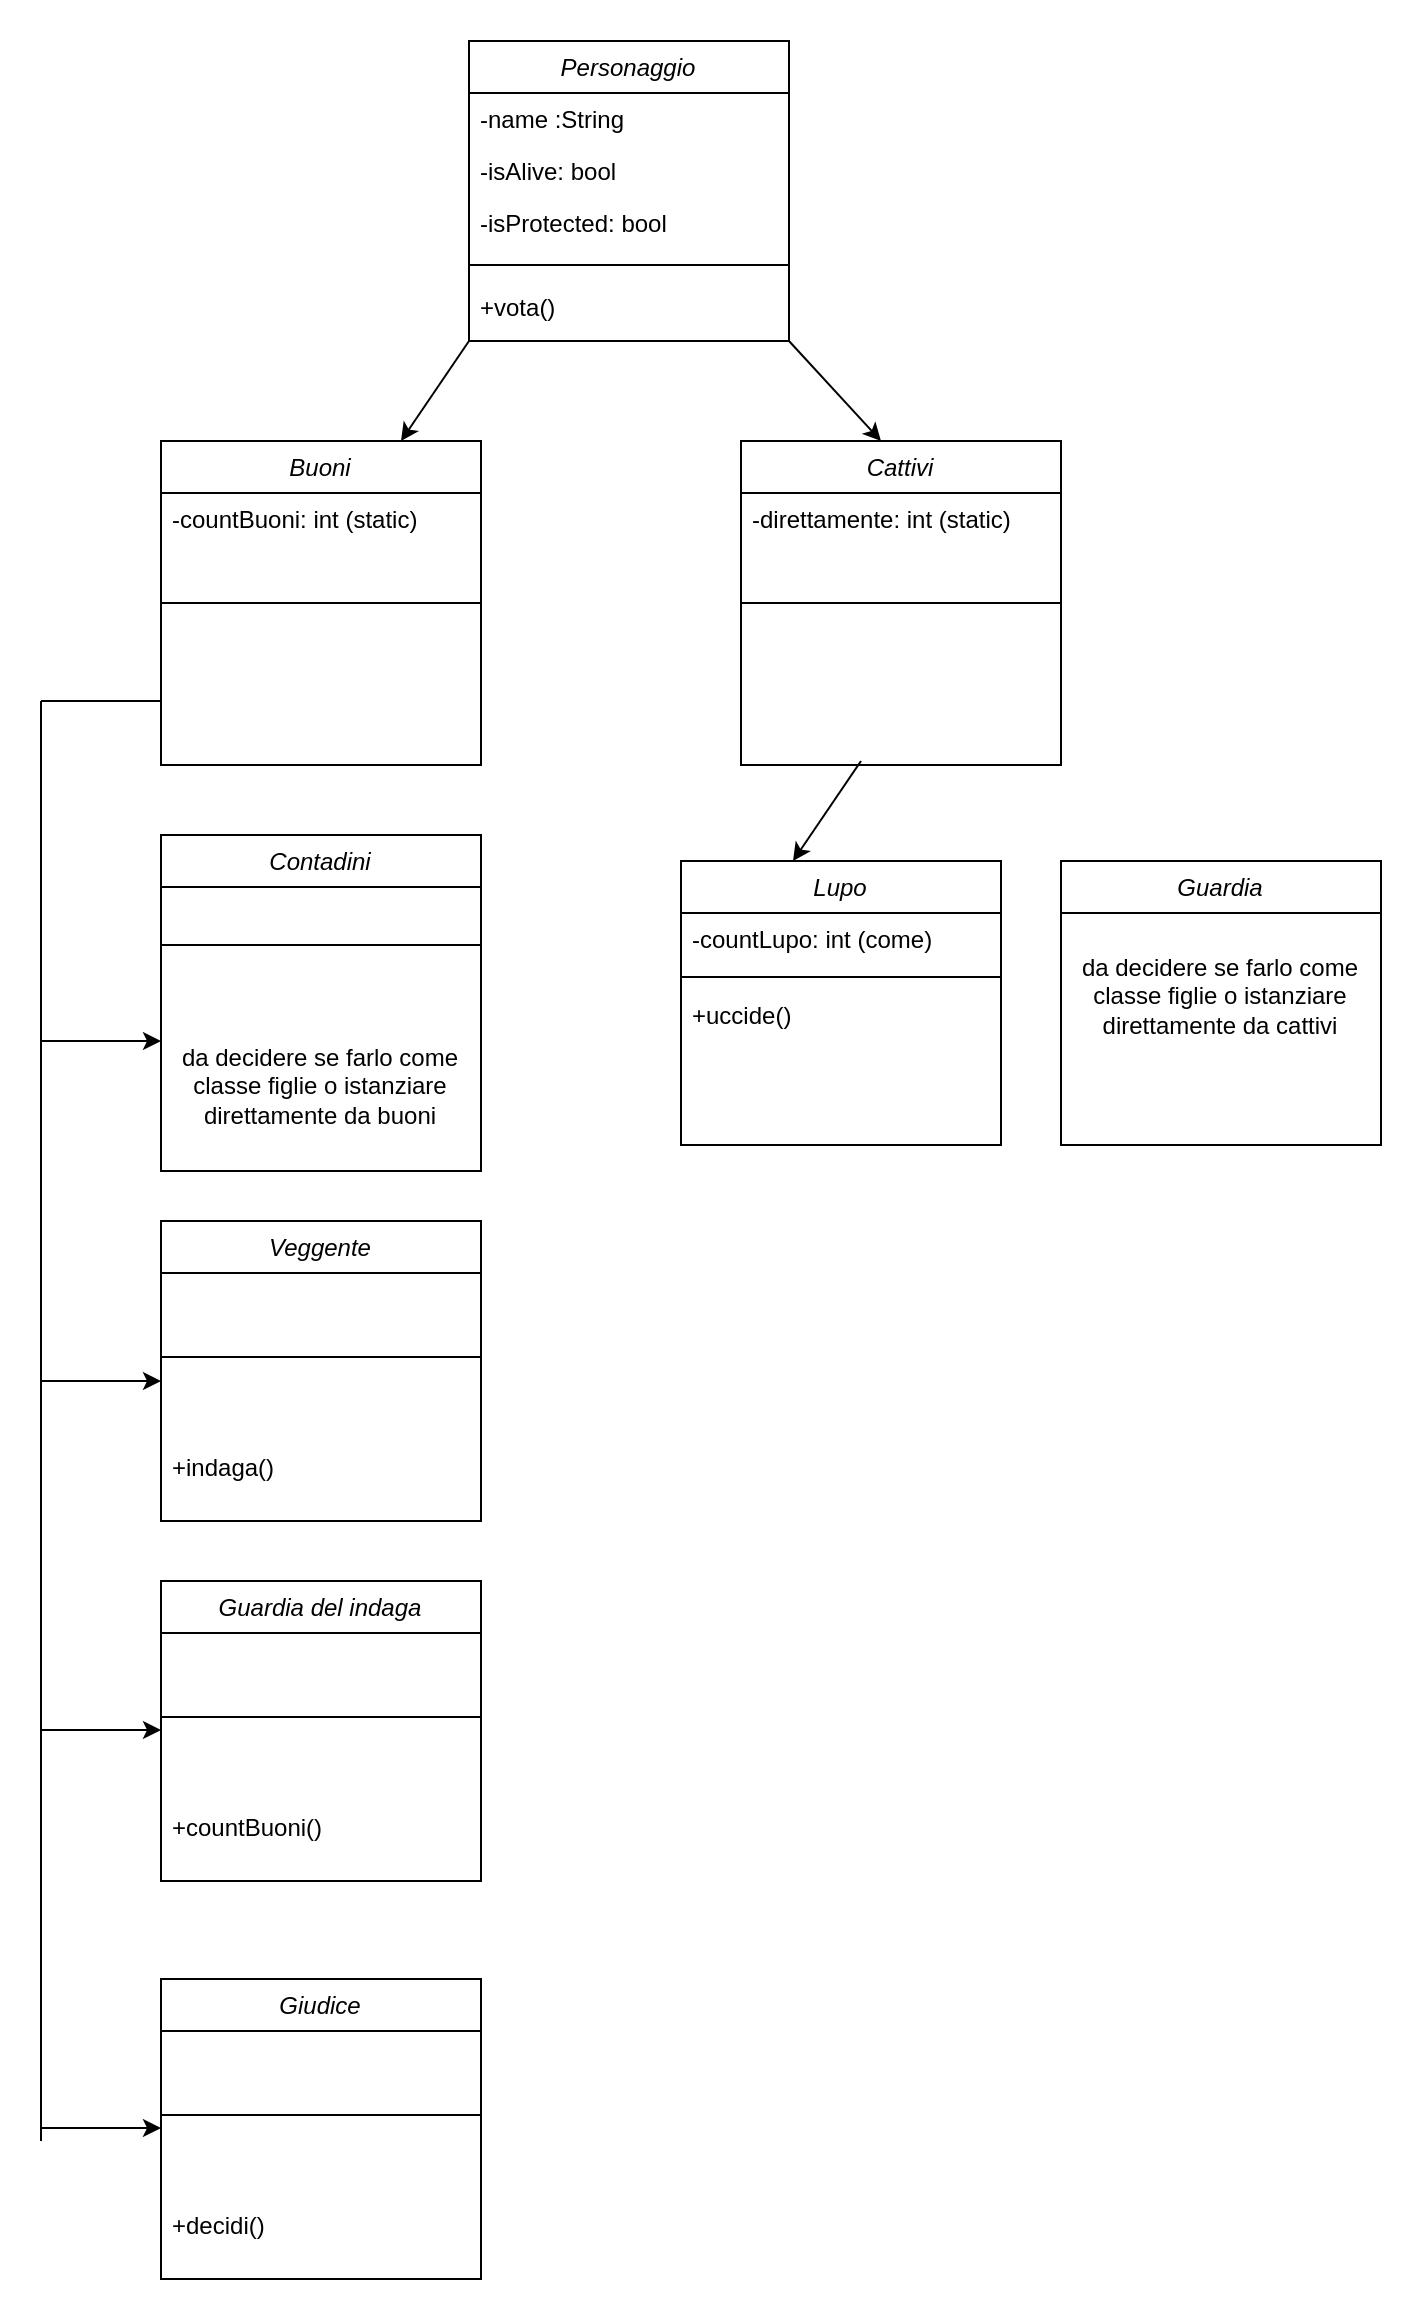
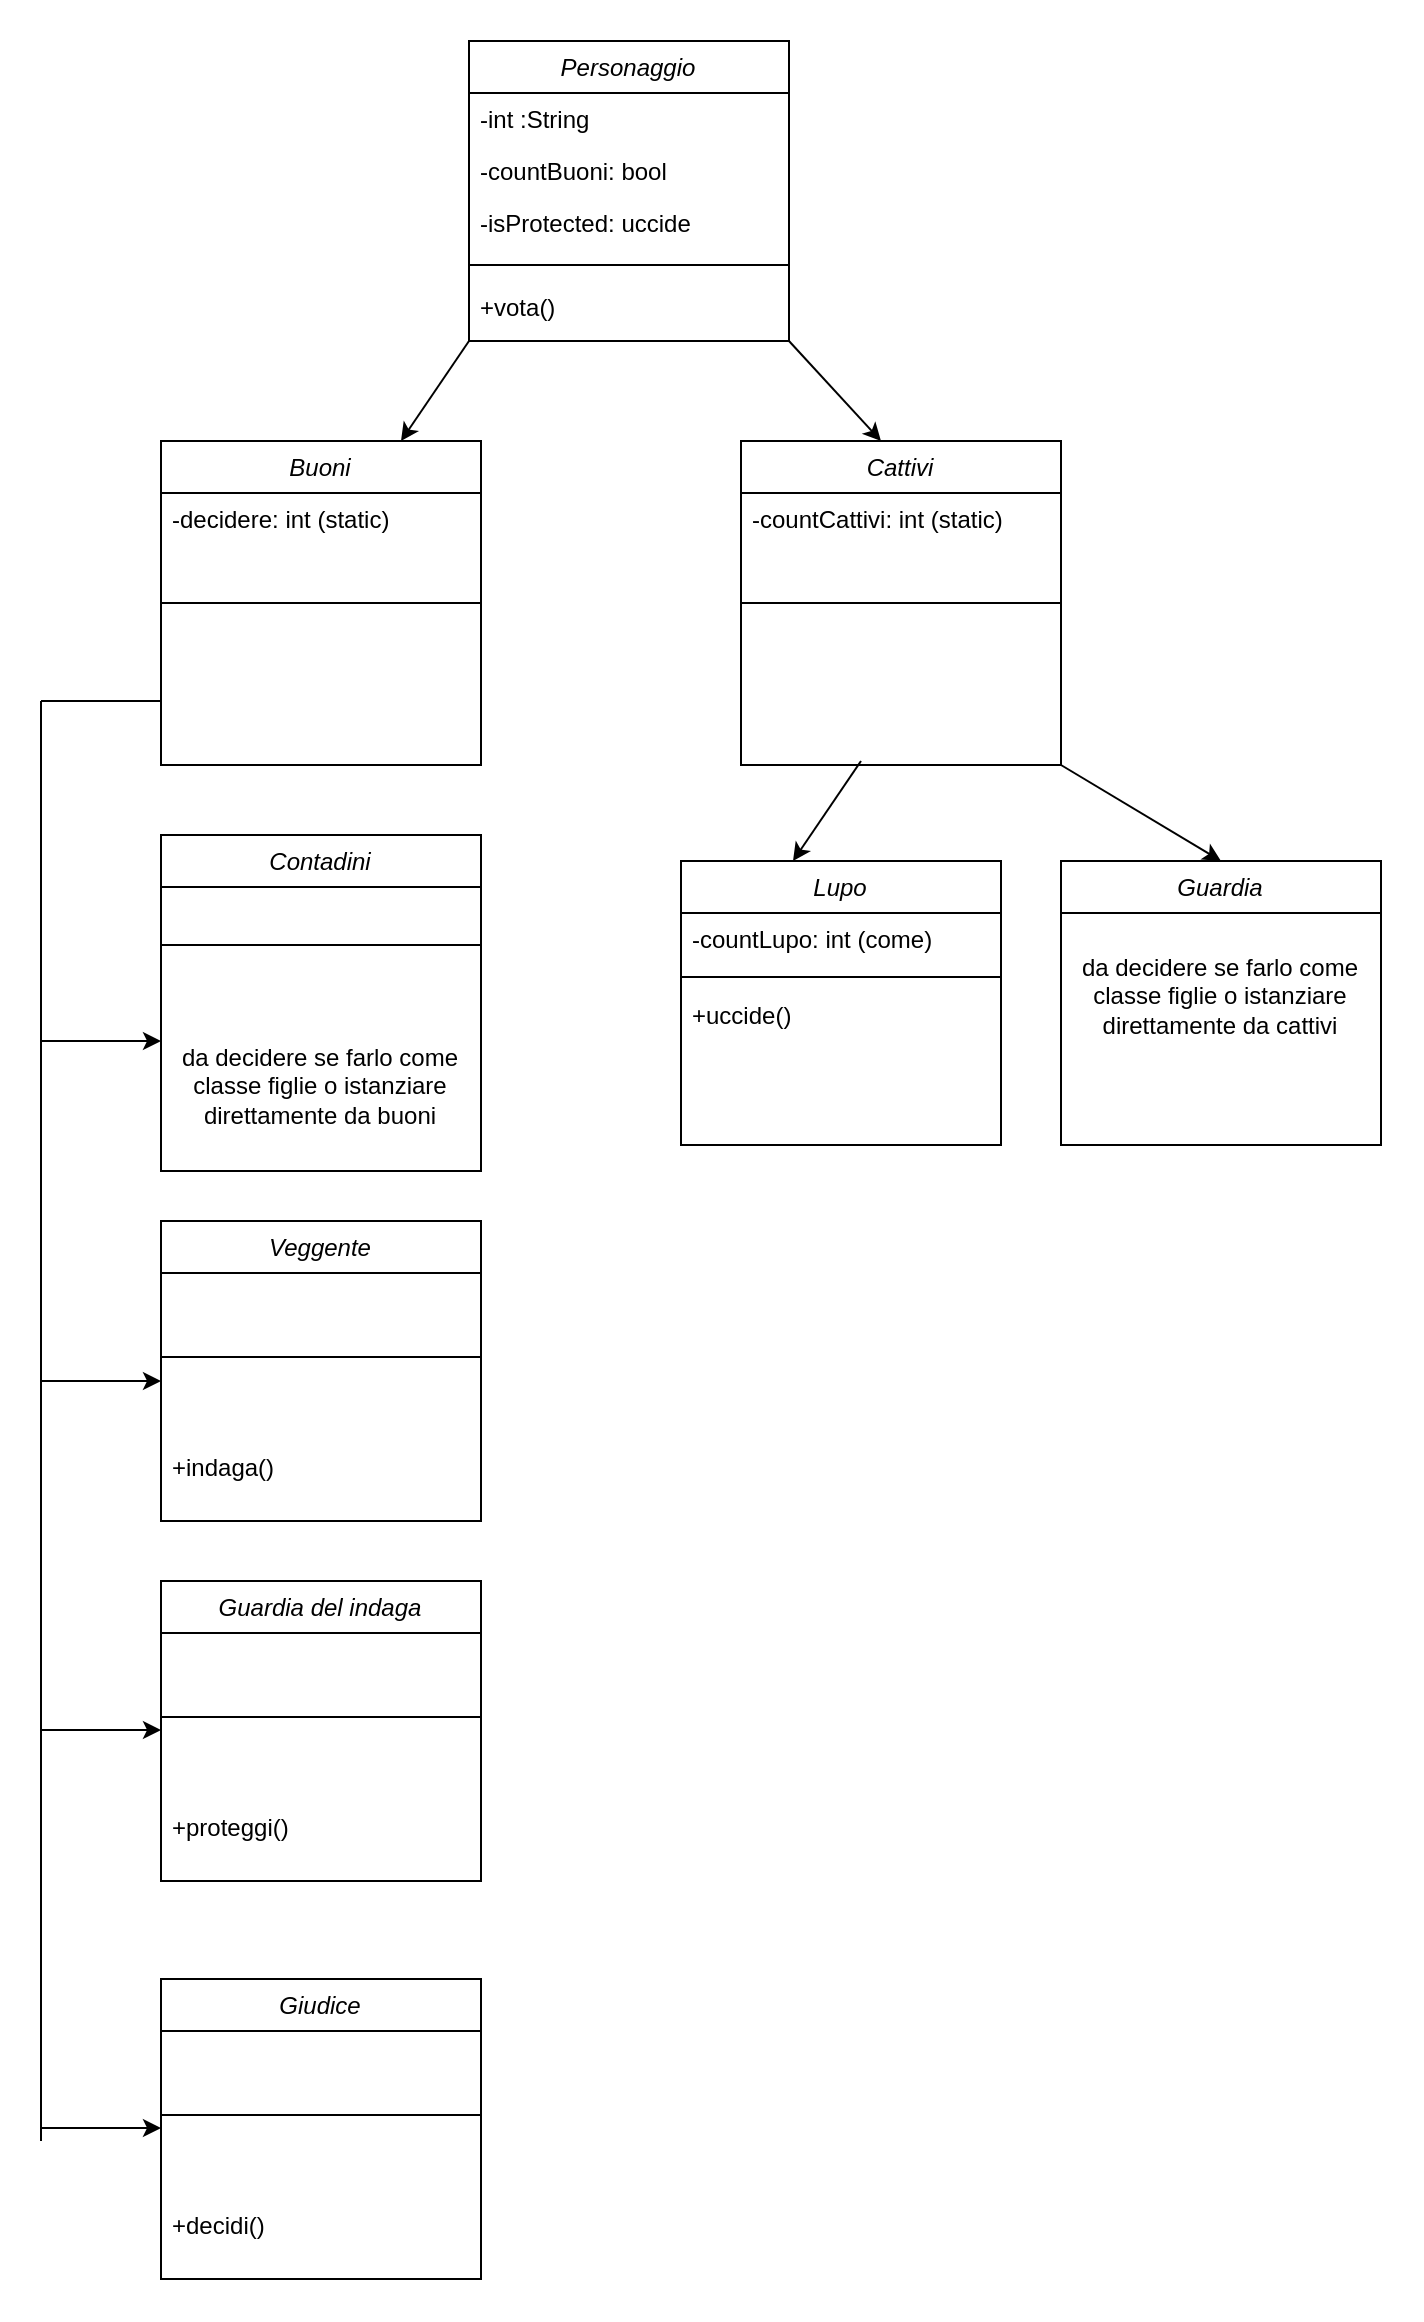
- <mxCell id="3" value="-name :String" style="text;align=left;verticalAlign=top;spacingLeft=4;spacingRight=4;overflow=hidden;rotatable=0;points=[[0,0.5],[1,0.5]];portConstraint=eastwest;" parent="2" vertex="1"><mxGeometry y="26" width="160" height="26" as="geometry" /></mxCell>
+ <mxCell id="3" value="-int :String" style="text;align=left;verticalAlign=top;spacingLeft=4;spacingRight=4;overflow=hidden;rotatable=0;points=[[0,0.5],[1,0.5]];portConstraint=eastwest;" parent="2" vertex="1"><mxGeometry y="26" width="160" height="26" as="geometry" /></mxCell>
- <mxCell id="4" value="-isAlive: bool" style="text;align=left;verticalAlign=top;spacingLeft=4;spacingRight=4;overflow=hidden;rotatable=0;points=[[0,0.5],[1,0.5]];portConstraint=eastwest;rounded=0;shadow=0;html=0;" parent="2" vertex="1"><mxGeometry y="52" width="160" height="26" as="geometry" /></mxCell>
+ <mxCell id="4" value="-countBuoni: bool" style="text;align=left;verticalAlign=top;spacingLeft=4;spacingRight=4;overflow=hidden;rotatable=0;points=[[0,0.5],[1,0.5]];portConstraint=eastwest;rounded=0;shadow=0;html=0;" parent="2" vertex="1"><mxGeometry y="52" width="160" height="26" as="geometry" /></mxCell>
- <mxCell id="5" value="-isProtected: bool" style="text;align=left;verticalAlign=top;spacingLeft=4;spacingRight=4;overflow=hidden;rotatable=0;points=[[0,0.5],[1,0.5]];portConstraint=eastwest;rounded=0;shadow=0;html=0;" parent="2" vertex="1"><mxGeometry y="78" width="160" height="26" as="geometry" /></mxCell>
+ <mxCell id="5" value="-isProtected: uccide" style="text;align=left;verticalAlign=top;spacingLeft=4;spacingRight=4;overflow=hidden;rotatable=0;points=[[0,0.5],[1,0.5]];portConstraint=eastwest;rounded=0;shadow=0;html=0;" parent="2" vertex="1"><mxGeometry y="78" width="160" height="26" as="geometry" /></mxCell>
- <mxCell id="11" value="-countBuoni: int (static)" style="text;align=left;verticalAlign=top;spacingLeft=4;spacingRight=4;overflow=hidden;rotatable=0;points=[[0,0.5],[1,0.5]];portConstraint=eastwest;" parent="10" vertex="1"><mxGeometry y="26" width="160" height="26" as="geometry" /></mxCell>
+ <mxCell id="11" value="-decidere: int (static)" style="text;align=left;verticalAlign=top;spacingLeft=4;spacingRight=4;overflow=hidden;rotatable=0;points=[[0,0.5],[1,0.5]];portConstraint=eastwest;" parent="10" vertex="1"><mxGeometry y="26" width="160" height="26" as="geometry" /></mxCell>
- <mxCell id="14" value="-direttamente: int (static)" style="text;align=left;verticalAlign=top;spacingLeft=4;spacingRight=4;overflow=hidden;rotatable=0;points=[[0,0.5],[1,0.5]];portConstraint=eastwest;" parent="13" vertex="1"><mxGeometry y="26" width="160" height="26" as="geometry" /></mxCell>
+ <mxCell id="14" value="-countCattivi: int (static)" style="text;align=left;verticalAlign=top;spacingLeft=4;spacingRight=4;overflow=hidden;rotatable=0;points=[[0,0.5],[1,0.5]];portConstraint=eastwest;" parent="13" vertex="1"><mxGeometry y="26" width="160" height="26" as="geometry" /></mxCell>
+ <mxCell id="23" value="" style="endArrow=classic;html=1;rounded=0;entryX=0.5;entryY=0;entryDx=0;entryDy=0;exitX=1;exitY=1;exitDx=0;exitDy=0;" parent="1" source="13" target="21" edge="1"><mxGeometry width="50" height="50" relative="1" as="geometry"><mxPoint x="587.28" y="359.432" as="sourcePoint" /><mxPoint x="406" y="440" as="targetPoint" /><Array as="points" /></mxGeometry></mxCell>
- <mxCell id="36" value="+countBuoni()" style="text;align=left;verticalAlign=top;spacingLeft=4;spacingRight=4;overflow=hidden;rotatable=0;points=[[0,0.5],[1,0.5]];portConstraint=eastwest;" vertex="1" parent="34"><mxGeometry y="110" width="160" height="26" as="geometry" /></mxCell>
+ <mxCell id="36" value="+proteggi()" style="text;align=left;verticalAlign=top;spacingLeft=4;spacingRight=4;overflow=hidden;rotatable=0;points=[[0,0.5],[1,0.5]];portConstraint=eastwest;" vertex="1" parent="34"><mxGeometry y="110" width="160" height="26" as="geometry" /></mxCell>
